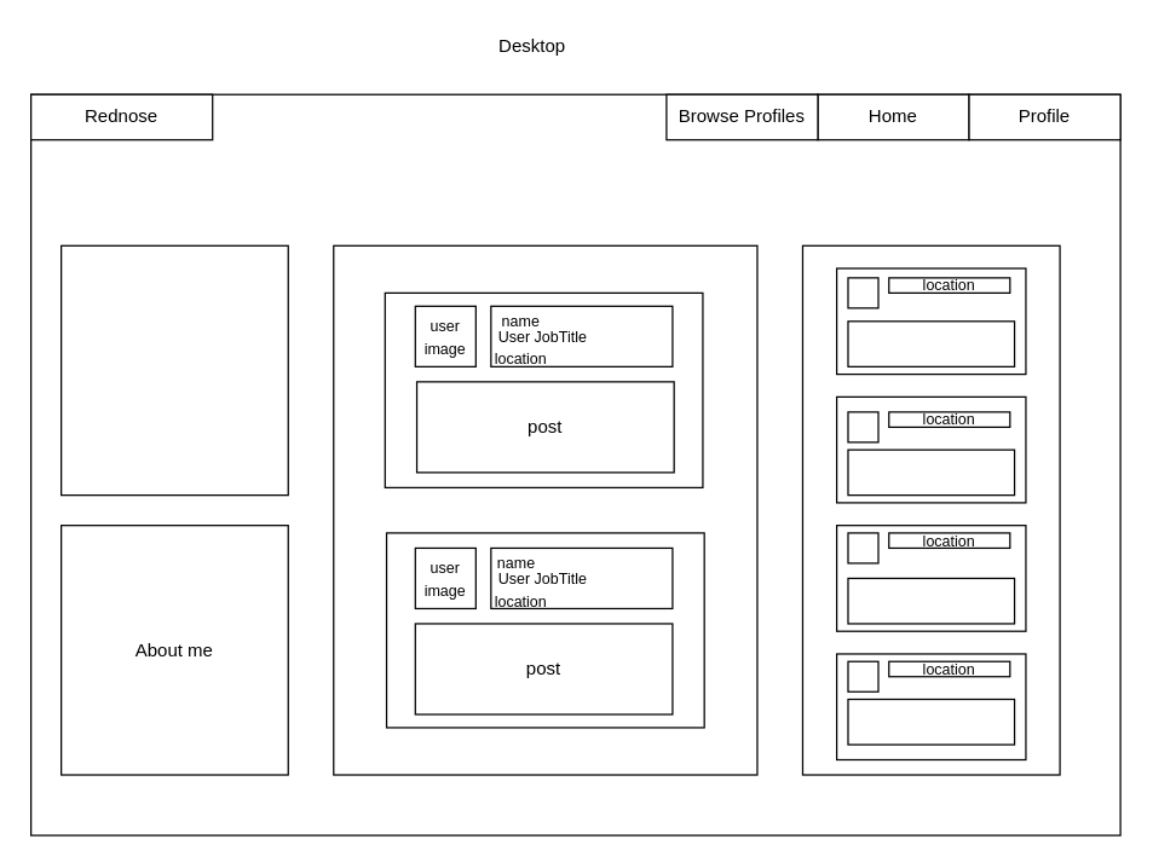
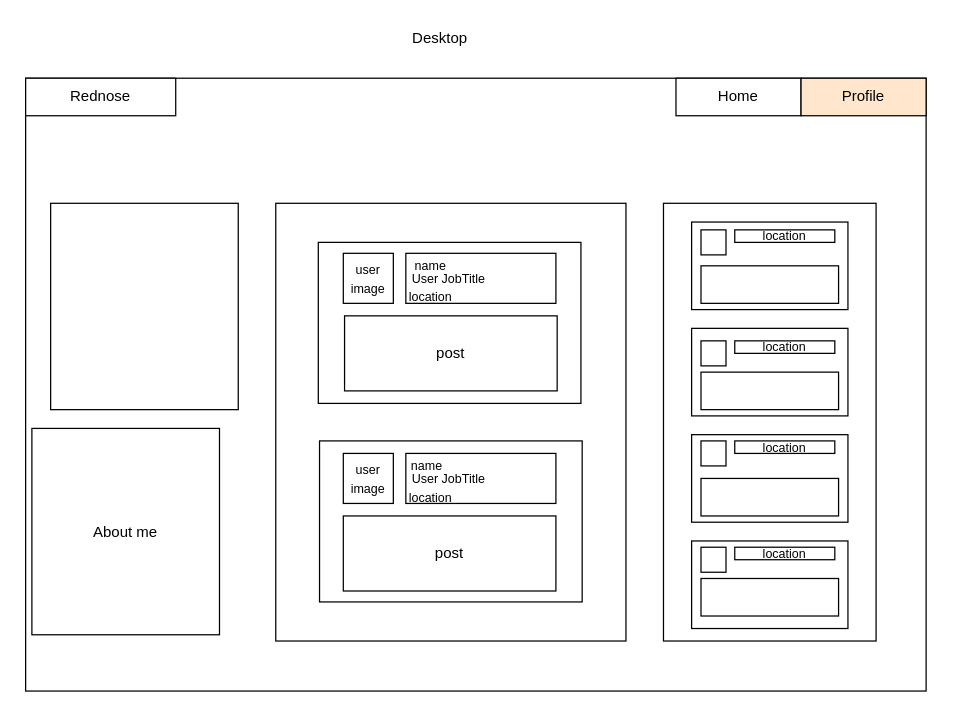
- <mxCell id="42" value="Browse Profiles" style="rounded=0;whiteSpace=wrap;html=1;" parent="1" vertex="1"><mxGeometry x="440" y="62" width="100" height="30" as="geometry" /></mxCell>
- <mxCell id="5" value="Profile" style="rounded=0;whiteSpace=wrap;html=1;" parent="1" vertex="1"><mxGeometry x="640" y="62" width="100" height="30" as="geometry" /></mxCell>
+ <mxCell id="5" value="Profile" style="rounded=0;whiteSpace=wrap;html=1;fillColor=#ffe6cc;" parent="1" vertex="1"><mxGeometry x="640" y="62" width="100" height="30" as="geometry" /></mxCell>
- <mxCell id="36" value="About me" style="rounded=0;whiteSpace=wrap;html=1;" parent="1" vertex="1"><mxGeometry x="40" y="347" width="150" height="165" as="geometry" /></mxCell>
+ <mxCell id="36" value="About me" style="rounded=0;whiteSpace=wrap;html=1;" parent="1" vertex="1"><mxGeometry x="25" y="342" width="150" height="165" as="geometry" /></mxCell>
